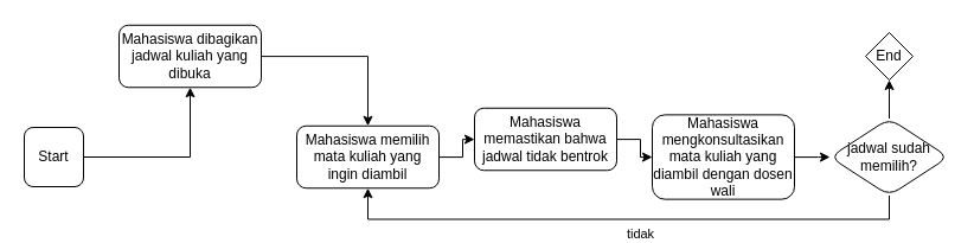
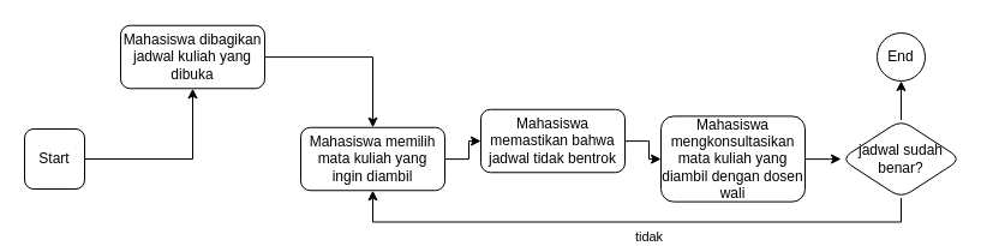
- <mxCell id="16" value="End" style="rhombus;whiteSpace=wrap;html=1;" vertex="1" parent="1"><mxGeometry x="730" y="27" width="40" height="40" as="geometry" /></mxCell>
+ <mxCell id="16" value="End" style="ellipse;whiteSpace=wrap;html=1;rounded=1;" vertex="1" parent="1"><mxGeometry x="730" y="27" width="40" height="40" as="geometry" /></mxCell>
- <mxCell id="15" value="jadwal sudah memilih?" style="rhombus;whiteSpace=wrap;html=1;rounded=1;" vertex="1" parent="1"><mxGeometry x="700" y="99.5" width="100" height="65.01" as="geometry" /></mxCell>
+ <mxCell id="15" value="jadwal sudah benar?" style="rhombus;whiteSpace=wrap;html=1;rounded=1;" vertex="1" parent="1"><mxGeometry x="700" y="99.5" width="100" height="65.01" as="geometry" /></mxCell>
